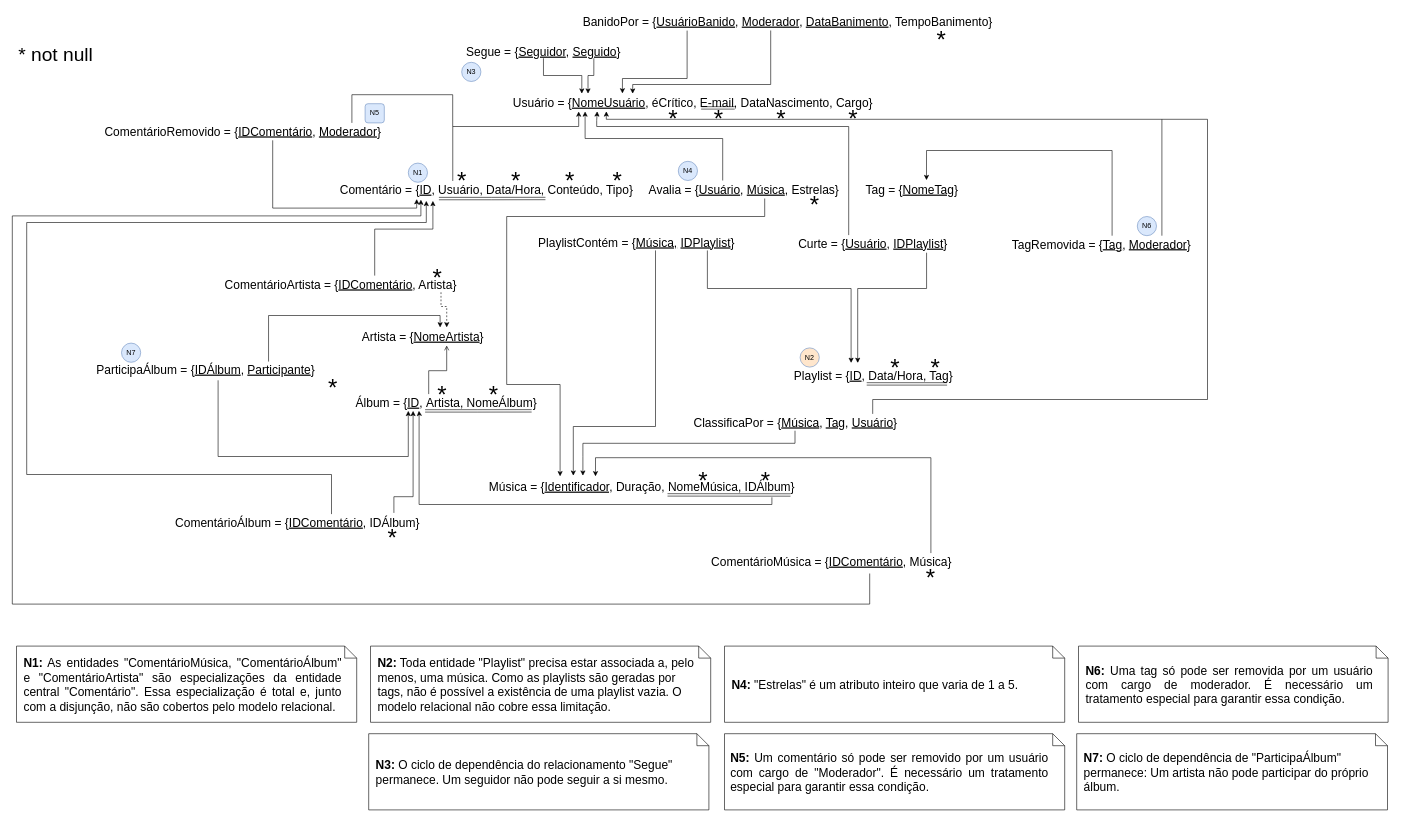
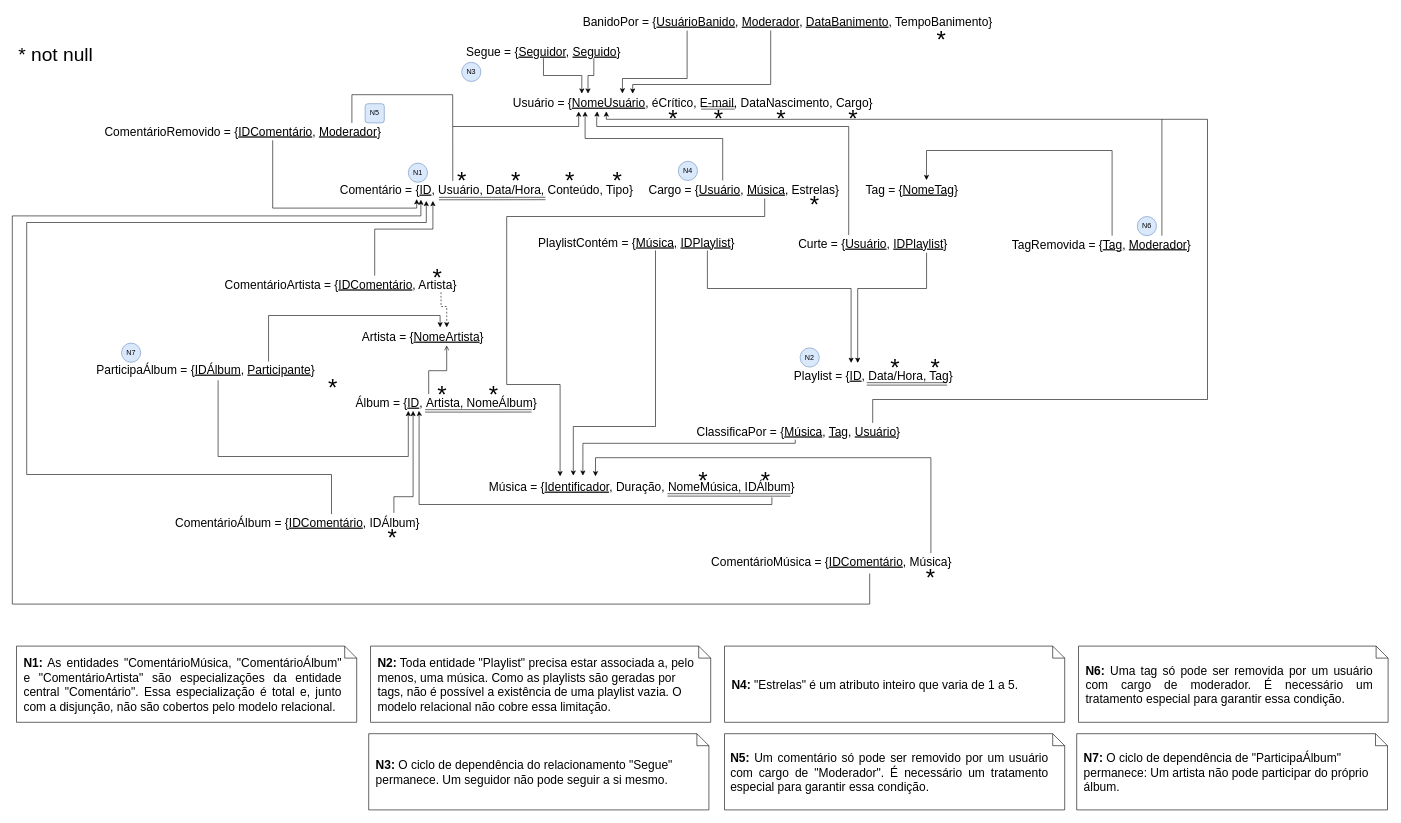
- <mxCell id="14" value="Avalia = {&lt;u&gt;Usuário&lt;/u&gt;, &lt;u&gt;Música&lt;/u&gt;, Estrelas}" style="text;html=1;align=center;verticalAlign=middle;resizable=0;points=[];autosize=1;strokeColor=none;fillColor=none;fontSize=20;" parent="1" vertex="1"><mxGeometry x="1074" y="300" width="330" height="30" as="geometry" /></mxCell>
+ <mxCell id="14" value="Cargo = {&lt;u&gt;Usuário&lt;/u&gt;, &lt;u&gt;Música&lt;/u&gt;, Estrelas}" style="text;html=1;align=center;verticalAlign=middle;resizable=0;points=[];autosize=1;strokeColor=none;fillColor=none;fontSize=20;" parent="1" vertex="1"><mxGeometry x="1074" y="300" width="330" height="30" as="geometry" /></mxCell>
- <mxCell id="64" value="N2" style="ellipse;whiteSpace=wrap;html=1;fillColor=#ffe6cc;strokeColor=#6c8ebf;" parent="1" vertex="1"><mxGeometry x="1333" y="579" width="32" height="32" as="geometry" /></mxCell>
+ <mxCell id="64" value="N2" style="ellipse;whiteSpace=wrap;html=1;fillColor=#dae8fc;strokeColor=#6c8ebf;" parent="1" vertex="1"><mxGeometry x="1333" y="579" width="32" height="32" as="geometry" /></mxCell>
- <mxCell id="43" value="ClassificaPor = {&lt;u&gt;Música&lt;/u&gt;, &lt;u&gt;Tag&lt;/u&gt;, &lt;u&gt;Usuário&lt;/u&gt;}" style="text;html=1;align=center;verticalAlign=middle;resizable=0;points=[];autosize=1;strokeColor=none;fillColor=none;fontSize=20;" parent="1" vertex="1"><mxGeometry x="1150" y="689" width="349" height="28" as="geometry" /></mxCell>
+ <mxCell id="43" value="ClassificaPor = {&lt;u&gt;Música&lt;/u&gt;, &lt;u&gt;Tag&lt;/u&gt;, &lt;u&gt;Usuário&lt;/u&gt;}" style="text;html=1;align=center;verticalAlign=middle;resizable=0;points=[];autosize=1;strokeColor=none;fillColor=none;fontSize=20;" parent="1" vertex="1"><mxGeometry x="1155" y="704" width="349" height="28" as="geometry" /></mxCell>
